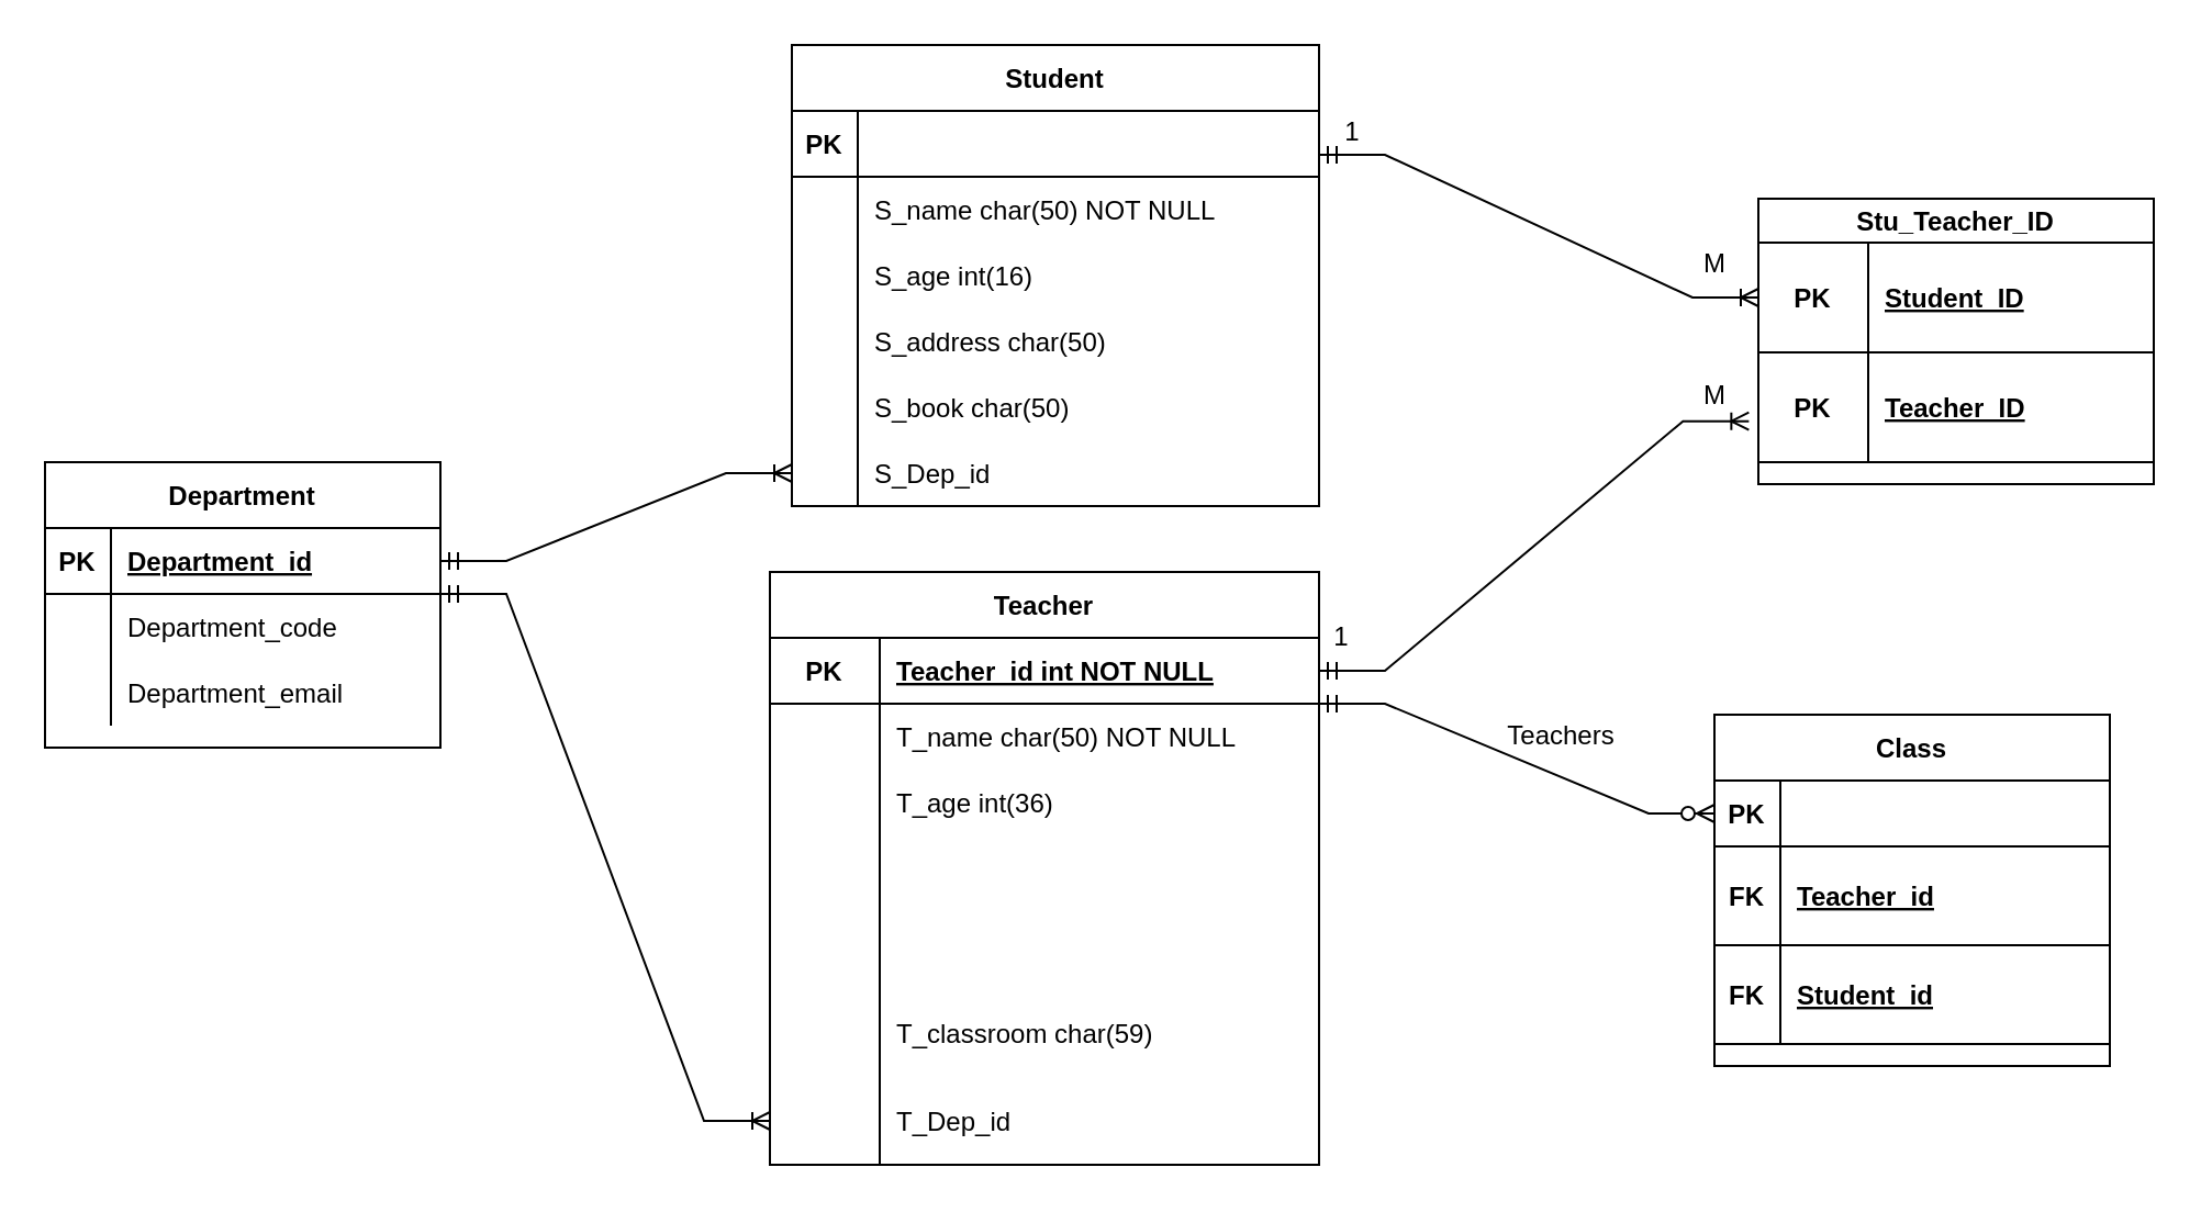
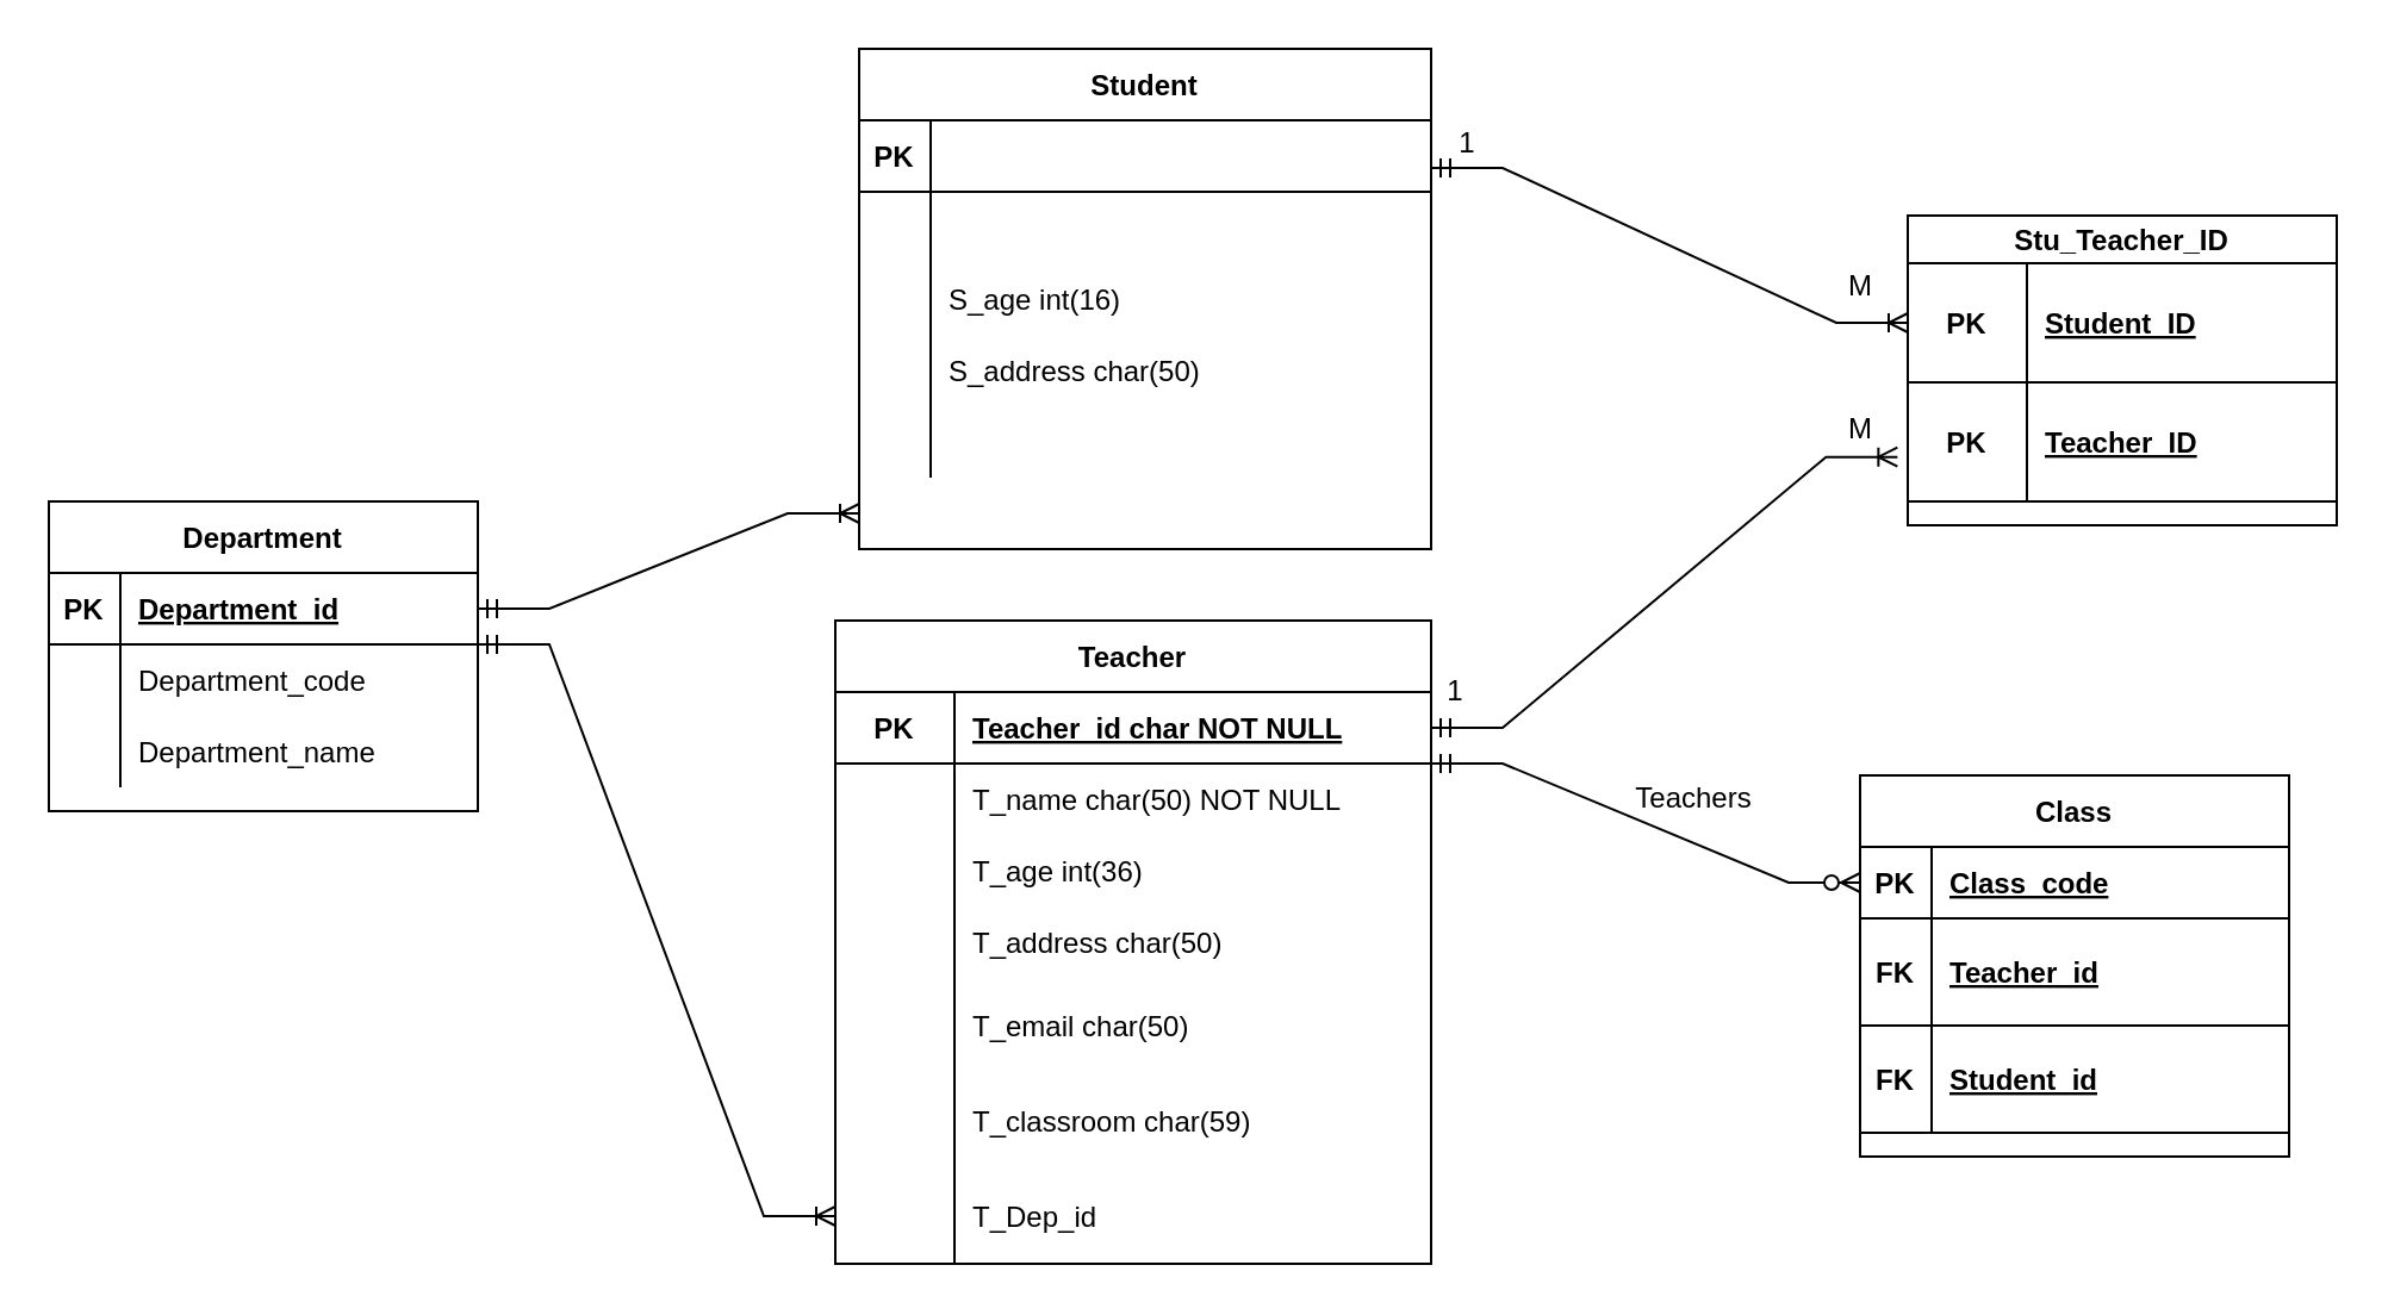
- <mxCell id="7" value="S_name char(50) NOT NULL" style="shape=partialRectangle;overflow=hidden;connectable=0;fillColor=none;top=0;left=0;bottom=0;right=0;align=left;spacingLeft=6;" parent="5" vertex="1"><mxGeometry x="30" width="210" height="30" as="geometry"><mxRectangle width="210" height="30" as="alternateBounds" /></mxGeometry></mxCell>
- <mxCell id="57" value="S_book char(50)" style="shape=partialRectangle;overflow=hidden;connectable=0;fillColor=none;top=0;left=0;bottom=0;right=0;align=left;spacingLeft=6;" parent="55" vertex="1"><mxGeometry x="50" width="200" height="30" as="geometry"><mxRectangle width="200" height="40" as="alternateBounds" /></mxGeometry></mxCell>
- <mxCell id="19" value="S_Dep_id" style="shape=partialRectangle;overflow=hidden;connectable=0;fillColor=none;top=0;left=0;bottom=0;right=0;align=left;spacingLeft=6;" parent="17" vertex="1"><mxGeometry x="30" width="210" height="30" as="geometry"><mxRectangle width="210" height="30" as="alternateBounds" /></mxGeometry></mxCell>
- <mxCell id="23" value="Teacher_id int NOT NULL " style="shape=partialRectangle;overflow=hidden;connectable=0;fillColor=none;top=0;left=0;bottom=0;right=0;align=left;spacingLeft=6;fontStyle=5;" parent="21" vertex="1"><mxGeometry x="50" width="200" height="30" as="geometry"><mxRectangle width="200" height="30" as="alternateBounds" /></mxGeometry></mxCell>
+ <mxCell id="23" value="Teacher_id char NOT NULL " style="shape=partialRectangle;overflow=hidden;connectable=0;fillColor=none;top=0;left=0;bottom=0;right=0;align=left;spacingLeft=6;fontStyle=5;" parent="21" vertex="1"><mxGeometry x="50" width="200" height="30" as="geometry"><mxRectangle width="200" height="30" as="alternateBounds" /></mxGeometry></mxCell>
- <mxCell id="81" value="Department_email" style="shape=partialRectangle;connectable=0;fillColor=none;top=0;left=0;bottom=0;right=0;align=left;spacingLeft=6;overflow=hidden;" parent="79" vertex="1"><mxGeometry x="30" width="150" height="30" as="geometry"><mxRectangle width="150" height="30" as="alternateBounds" /></mxGeometry></mxCell>
+ <mxCell id="81" value="Department_name" style="shape=partialRectangle;connectable=0;fillColor=none;top=0;left=0;bottom=0;right=0;align=left;spacingLeft=6;overflow=hidden;" parent="79" vertex="1"><mxGeometry x="30" width="150" height="30" as="geometry"><mxRectangle width="150" height="30" as="alternateBounds" /></mxGeometry></mxCell>
+ <mxCell id="63" value="Class_code" style="shape=partialRectangle;connectable=0;fillColor=none;top=0;left=0;bottom=0;right=0;align=left;spacingLeft=6;fontStyle=5;overflow=hidden;" parent="61" vertex="1"><mxGeometry x="30" width="150" height="30" as="geometry"><mxRectangle width="150" height="30" as="alternateBounds" /></mxGeometry></mxCell>
+ <mxCell id="32" value="T_address char(50)" style="shape=partialRectangle;overflow=hidden;connectable=0;fillColor=none;top=0;left=0;bottom=0;right=0;align=left;spacingLeft=6;" parent="30" vertex="1"><mxGeometry x="50" width="200" height="30" as="geometry"><mxRectangle width="200" height="30" as="alternateBounds" /></mxGeometry></mxCell>
+ <mxCell id="35" value="T_email char(50)" style="shape=partialRectangle;overflow=hidden;connectable=0;fillColor=none;top=0;left=0;bottom=0;right=0;align=left;spacingLeft=6;" parent="33" vertex="1"><mxGeometry x="50" width="200" height="40" as="geometry"><mxRectangle width="200" height="40" as="alternateBounds" /></mxGeometry></mxCell>
